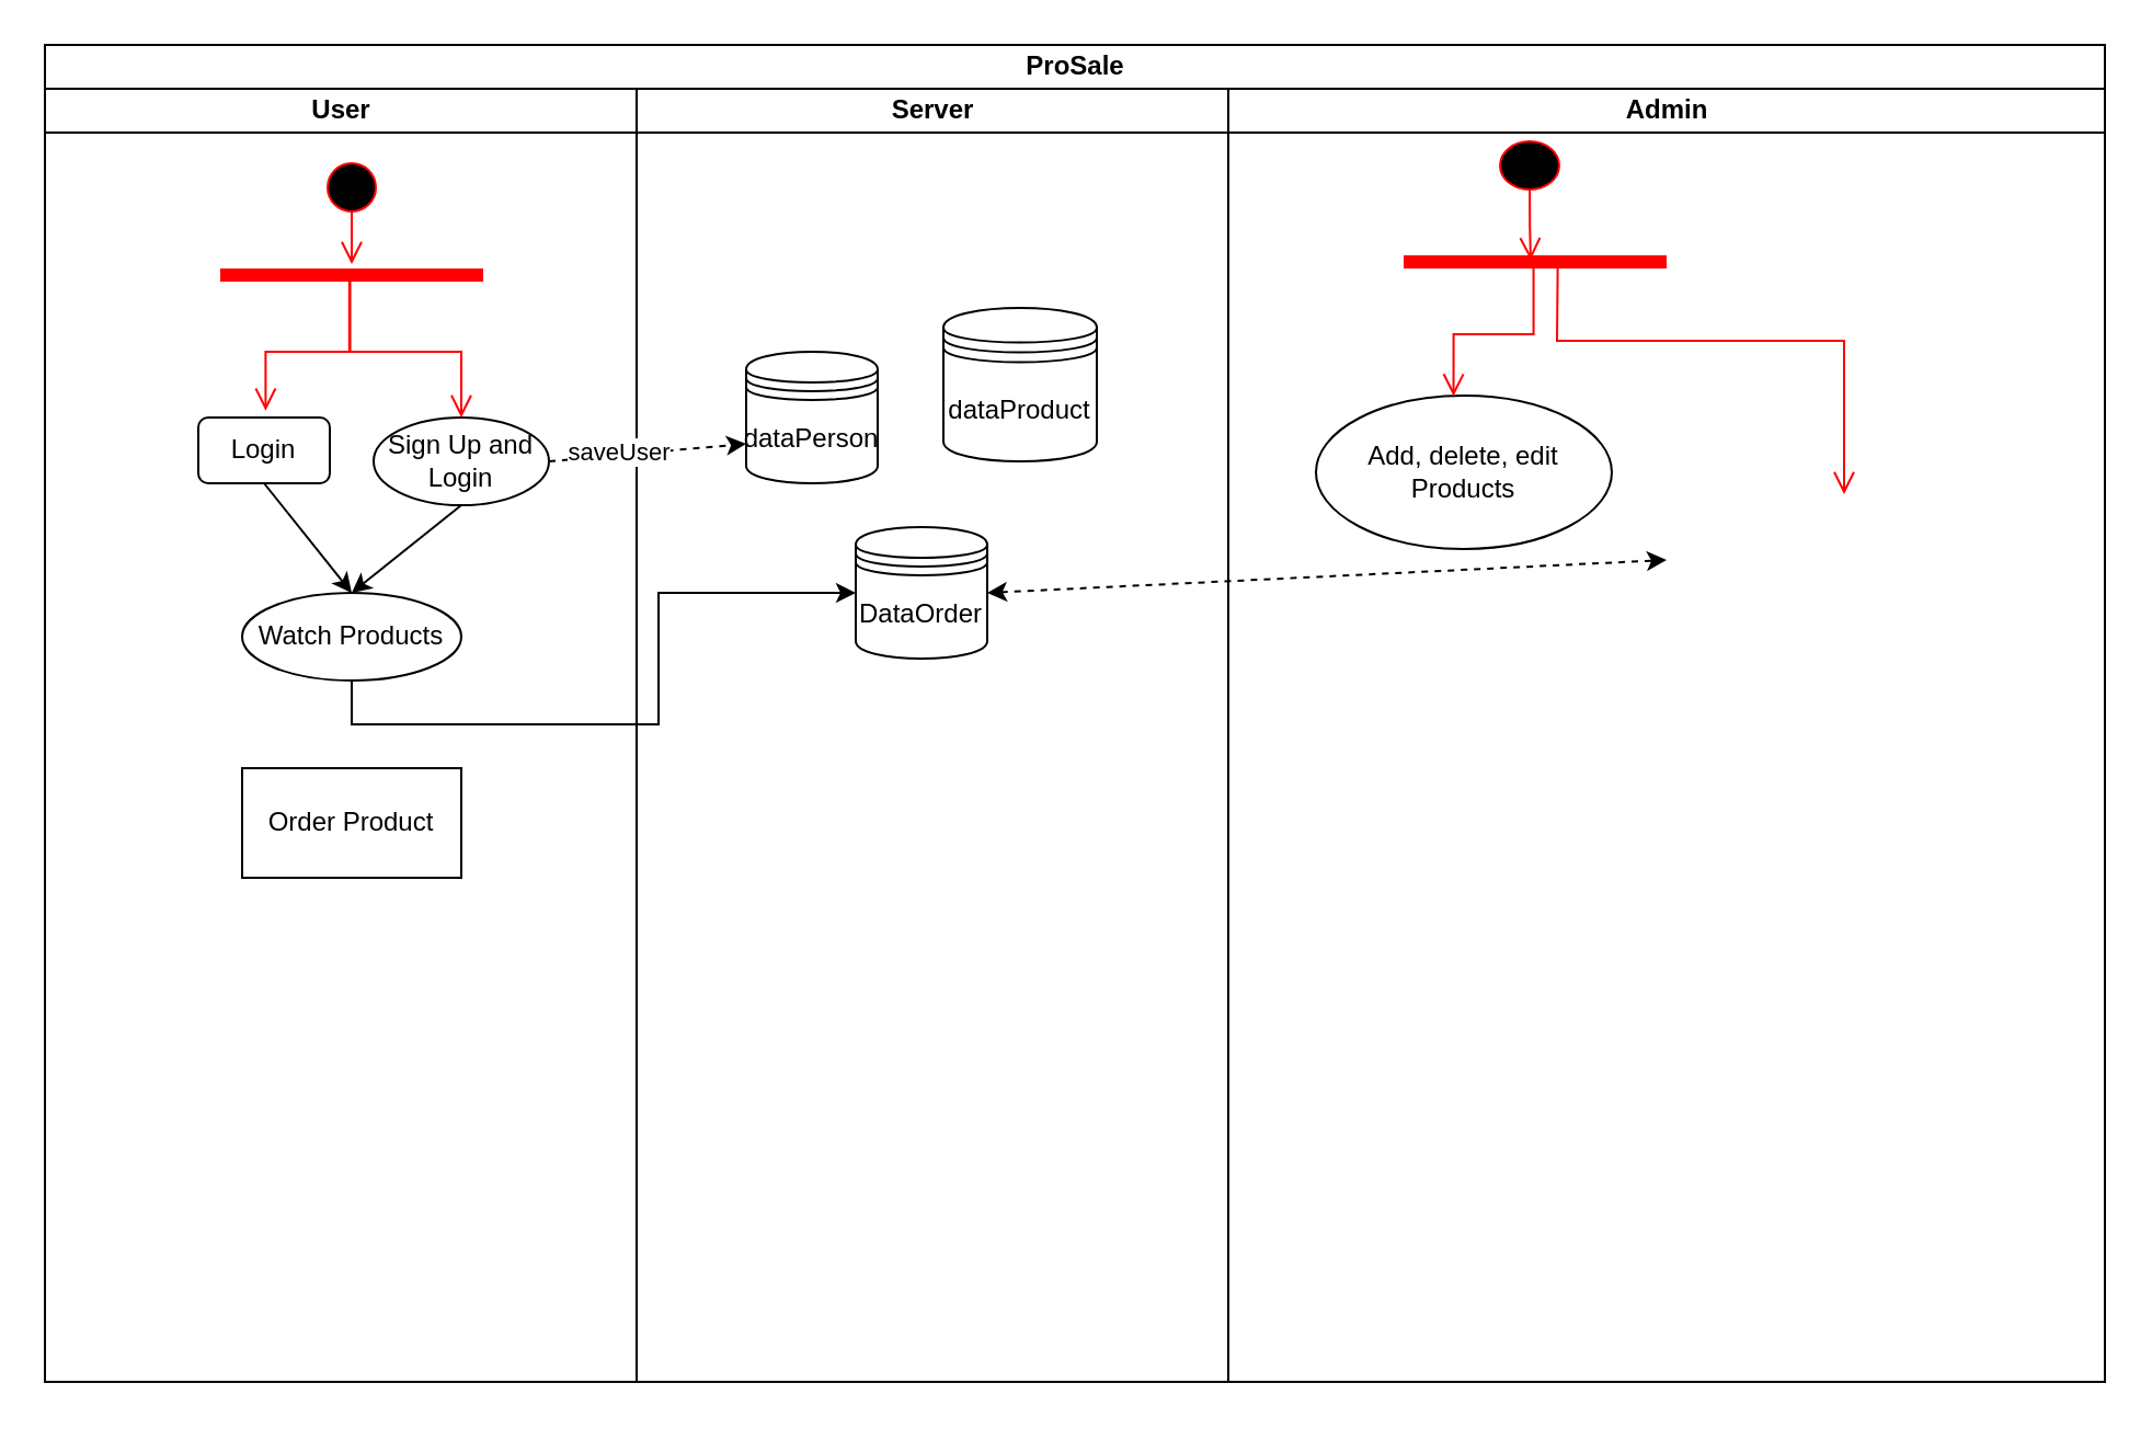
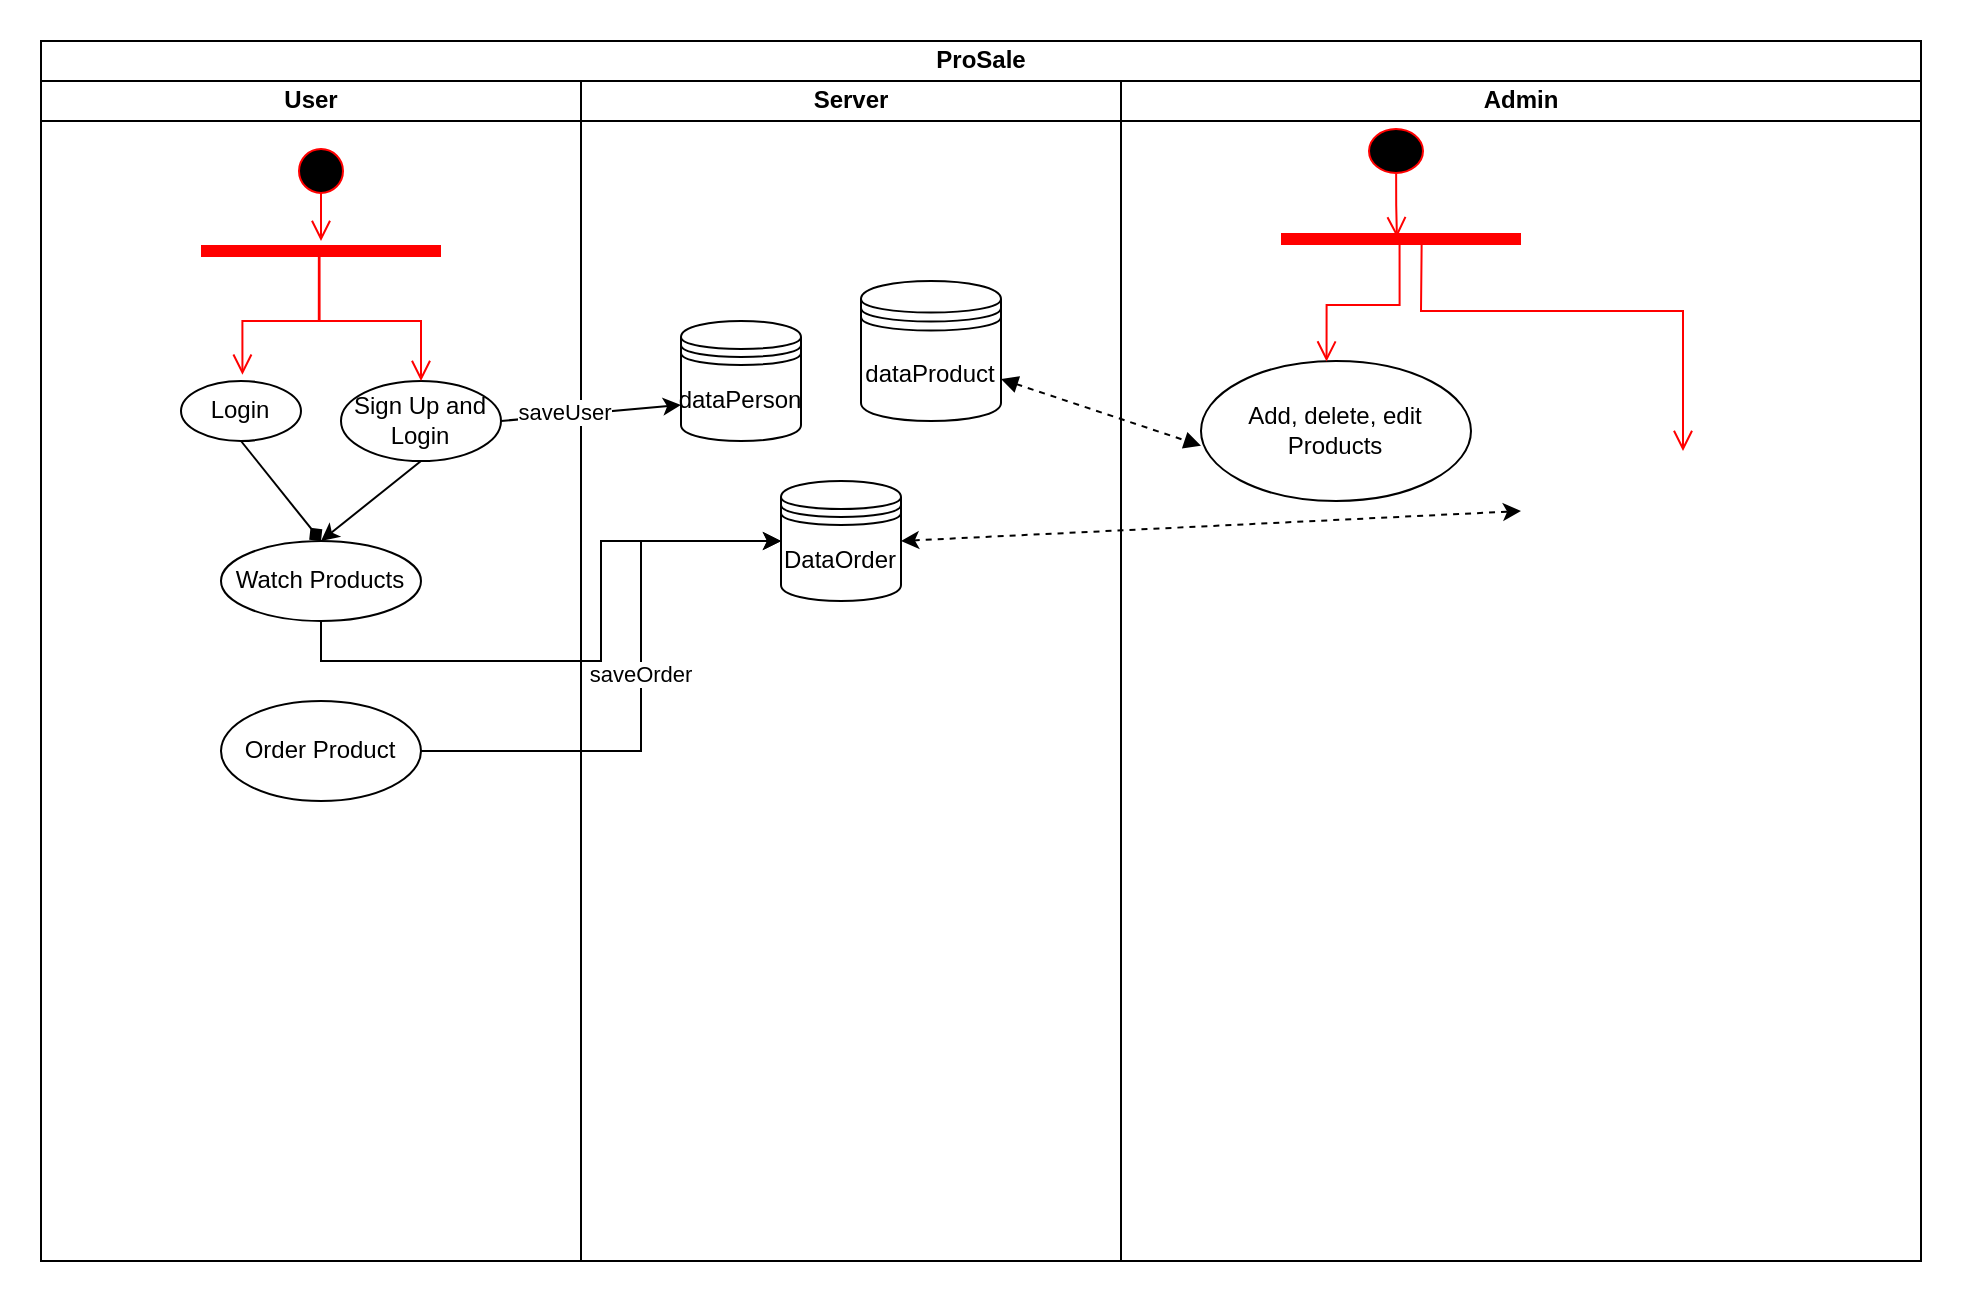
+ <mxCell id="31" value="" style="endArrow=block;startArrow=block;endFill=1;startFill=1;html=1;rounded=0;entryX=0;entryY=0.605;entryDx=0;entryDy=0;entryPerimeter=0;exitX=1;exitY=0.7;exitDx=0;exitDy=0;dashed=1;" edge="1" parent="2" source="18" target="27"><mxGeometry width="160" relative="1" as="geometry"><mxPoint x="470" y="170" as="sourcePoint" /><mxPoint x="570" y="170" as="targetPoint" /></mxGeometry></mxCell>
- <mxCell id="20" value="" style="endArrow=classic;html=1;rounded=0;exitX=1;exitY=0.5;exitDx=0;exitDy=0;entryX=0;entryY=0.7;entryDx=0;entryDy=0;dashed=1;" edge="1" parent="2" source="9" target="17"><mxGeometry width="50" height="50" relative="1" as="geometry"><mxPoint x="300" y="310" as="sourcePoint" /><mxPoint x="210" y="180" as="targetPoint" /></mxGeometry></mxCell>
+ <mxCell id="20" value="" style="endArrow=classic;html=1;rounded=0;exitX=1;exitY=0.5;exitDx=0;exitDy=0;entryX=0;entryY=0.7;entryDx=0;entryDy=0;" edge="1" parent="2" source="9" target="17"><mxGeometry width="50" height="50" relative="1" as="geometry"><mxPoint x="300" y="310" as="sourcePoint" /><mxPoint x="210" y="180" as="targetPoint" /></mxGeometry></mxCell>
- <mxCell id="8" value="Login" style="whiteSpace=wrap;html=1;rounded=1;" vertex="1" parent="3"><mxGeometry x="70" y="150" width="60" height="30" as="geometry" /></mxCell>
+ <mxCell id="8" value="Login" style="ellipse;whiteSpace=wrap;html=1;" vertex="1" parent="3"><mxGeometry x="70" y="150" width="60" height="30" as="geometry" /></mxCell>
- <mxCell id="13" value="" style="endArrow=classic;html=1;rounded=0;exitX=0.5;exitY=1;exitDx=0;exitDy=0;entryX=0.5;entryY=0;entryDx=0;entryDy=0;" edge="1" parent="3" source="8" target="12"><mxGeometry width="50" height="50" relative="1" as="geometry"><mxPoint x="80" y="220" as="sourcePoint" /><mxPoint x="130" y="170" as="targetPoint" /></mxGeometry></mxCell>
+ <mxCell id="13" value="" style="endArrow=diamond;html=1;rounded=0;exitX=0.5;exitY=1;exitDx=0;exitDy=0;entryX=0.5;entryY=0;entryDx=0;entryDy=0;" edge="1" parent="3" source="8" target="12"><mxGeometry width="50" height="50" relative="1" as="geometry"><mxPoint x="80" y="220" as="sourcePoint" /><mxPoint x="130" y="170" as="targetPoint" /></mxGeometry></mxCell>
+ <mxCell id="22" style="edgeStyle=orthogonalEdgeStyle;rounded=0;orthogonalLoop=1;jettySize=auto;html=1;entryX=0;entryY=0.5;entryDx=0;entryDy=0;" edge="1" parent="2" source="15" target="19"><mxGeometry relative="1" as="geometry"><Array as="points"><mxPoint x="300" y="355" /><mxPoint x="300" y="250" /></Array></mxGeometry></mxCell>
+ <mxCell id="23" value="saveOrder" style="edgeLabel;html=1;align=center;verticalAlign=middle;resizable=0;points=[];" vertex="1" connectable="0" parent="22"><mxGeometry x="0.048" y="1" relative="1" as="geometry"><mxPoint as="offset" /></mxGeometry></mxCell>
- <mxCell id="15" value="Order Product" style="whiteSpace=wrap;html=1;rounded=0;" vertex="1" parent="3"><mxGeometry x="90" y="310" width="100" height="50" as="geometry" /></mxCell>
+ <mxCell id="15" value="Order Product" style="ellipse;whiteSpace=wrap;html=1;" vertex="1" parent="3"><mxGeometry x="90" y="310" width="100" height="50" as="geometry" /></mxCell>
